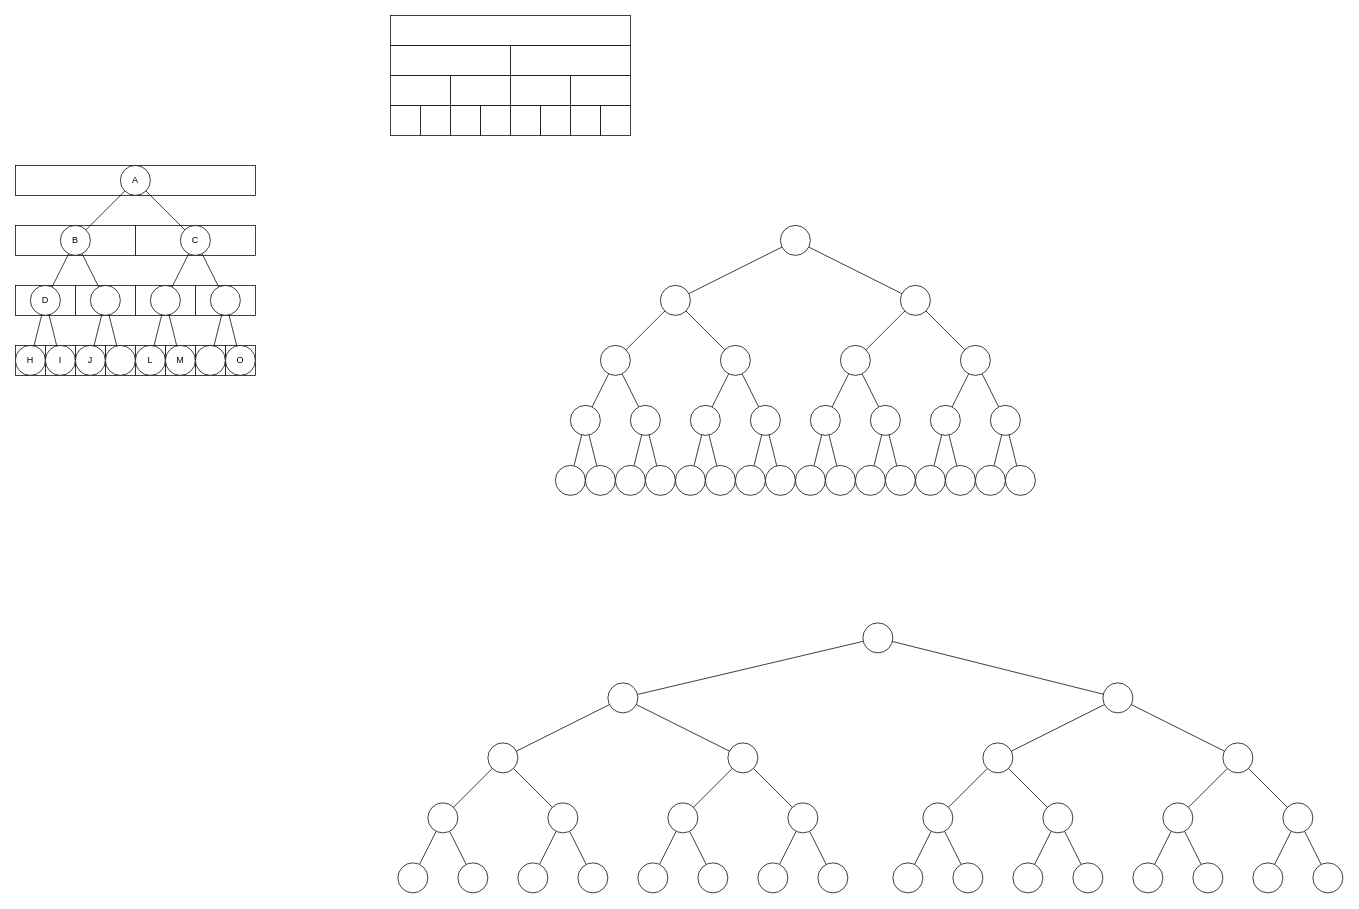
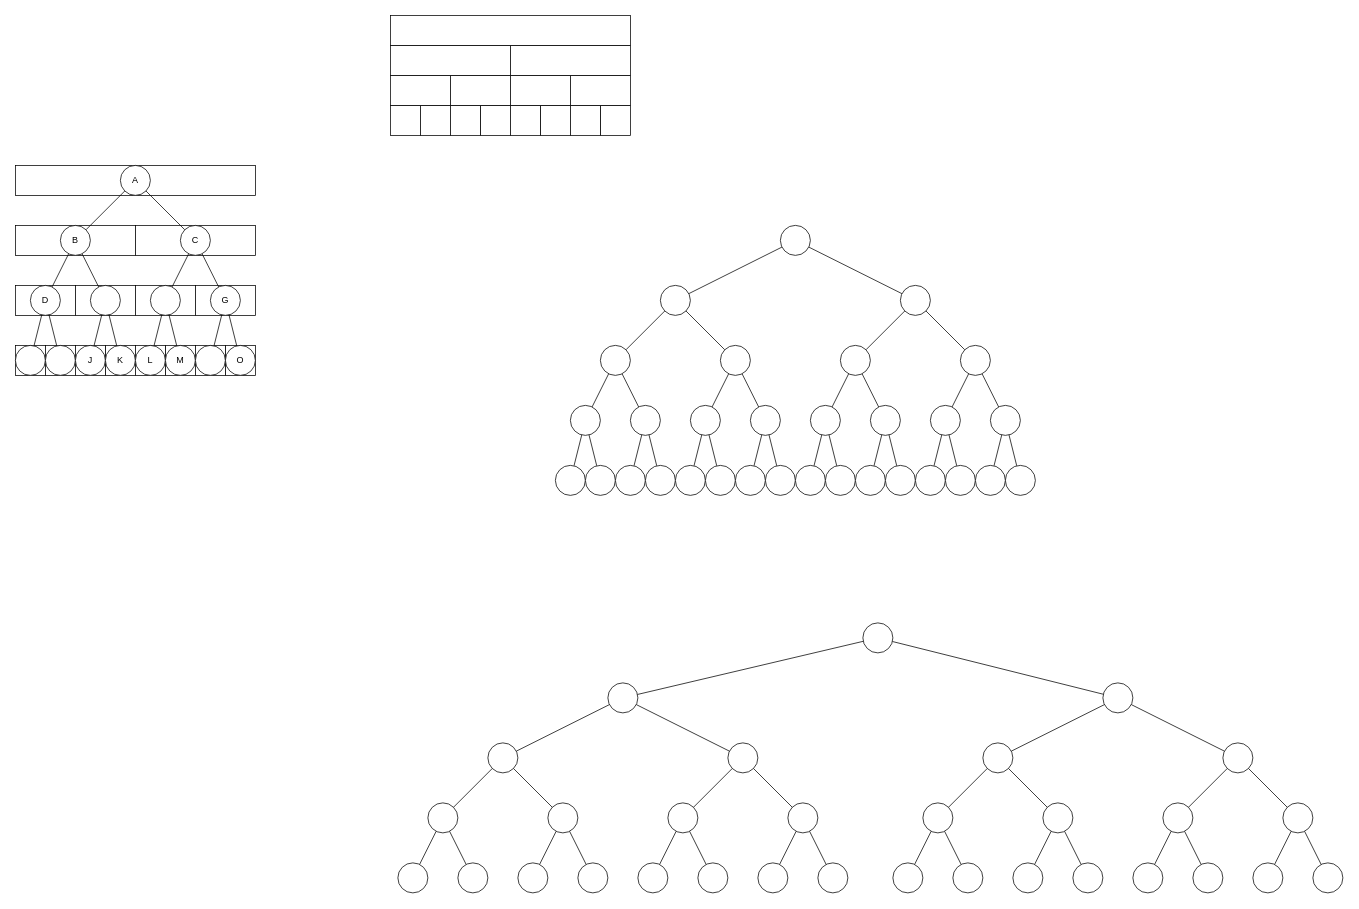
+ <mxCell id="188" value="G" style="text;html=1;strokeColor=none;fillColor=none;align=center;verticalAlign=middle;whiteSpace=wrap;rounded=0;" parent="1" vertex="1"><mxGeometry x="280" y="380" width="40" height="40" as="geometry" /></mxCell>
- <mxCell id="189" value="H" style="text;html=1;strokeColor=none;fillColor=none;align=center;verticalAlign=middle;whiteSpace=wrap;rounded=0;" parent="1" vertex="1"><mxGeometry x="20" y="460" width="40" height="40" as="geometry" /></mxCell>
- <mxCell id="190" value="I" style="text;html=1;strokeColor=none;fillColor=none;align=center;verticalAlign=middle;whiteSpace=wrap;rounded=0;" parent="1" vertex="1"><mxGeometry x="60" y="460" width="40" height="40" as="geometry" /></mxCell>
+ <mxCell id="192" value="K" style="text;html=1;strokeColor=none;fillColor=none;align=center;verticalAlign=middle;whiteSpace=wrap;rounded=0;" parent="1" vertex="1"><mxGeometry x="140" y="460" width="40" height="40" as="geometry" /></mxCell>
